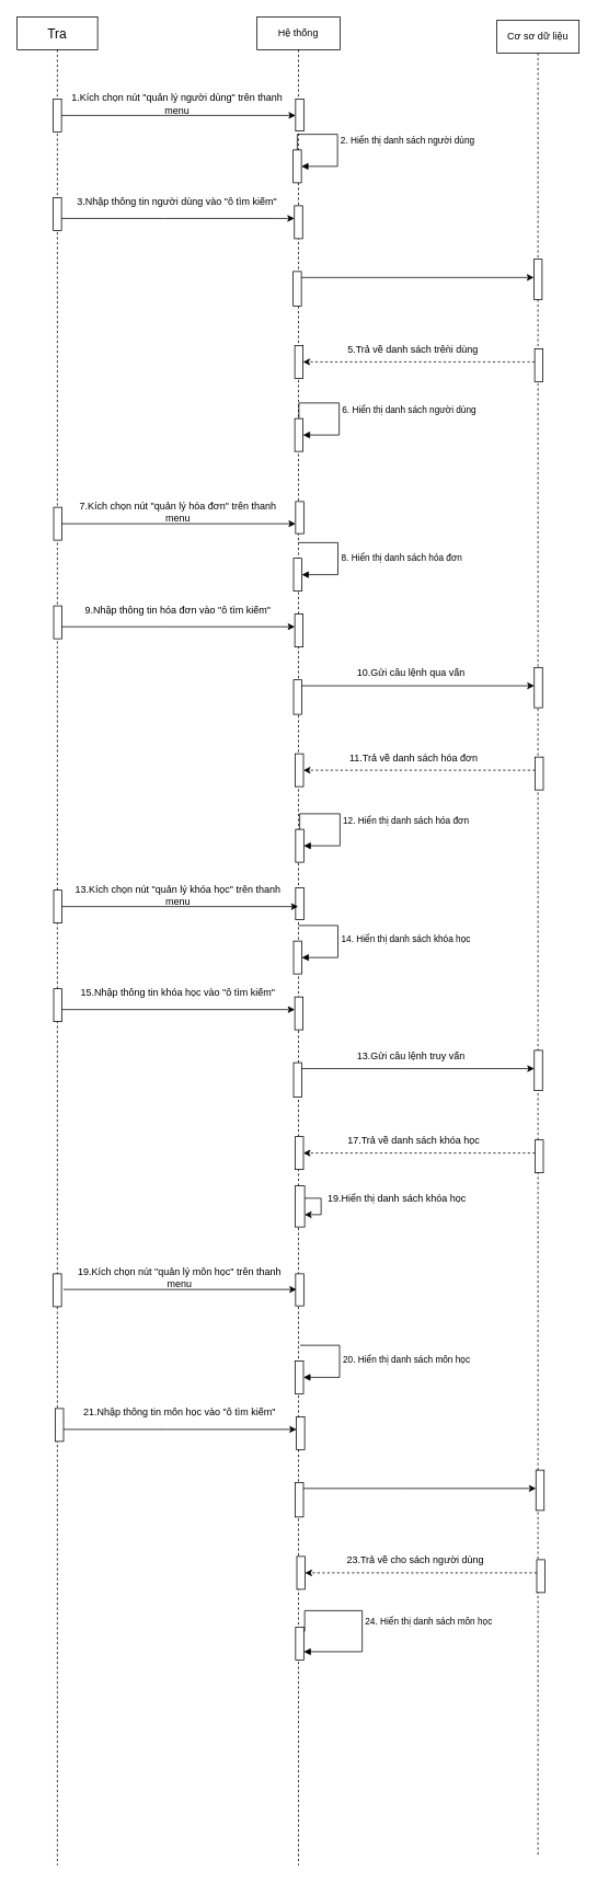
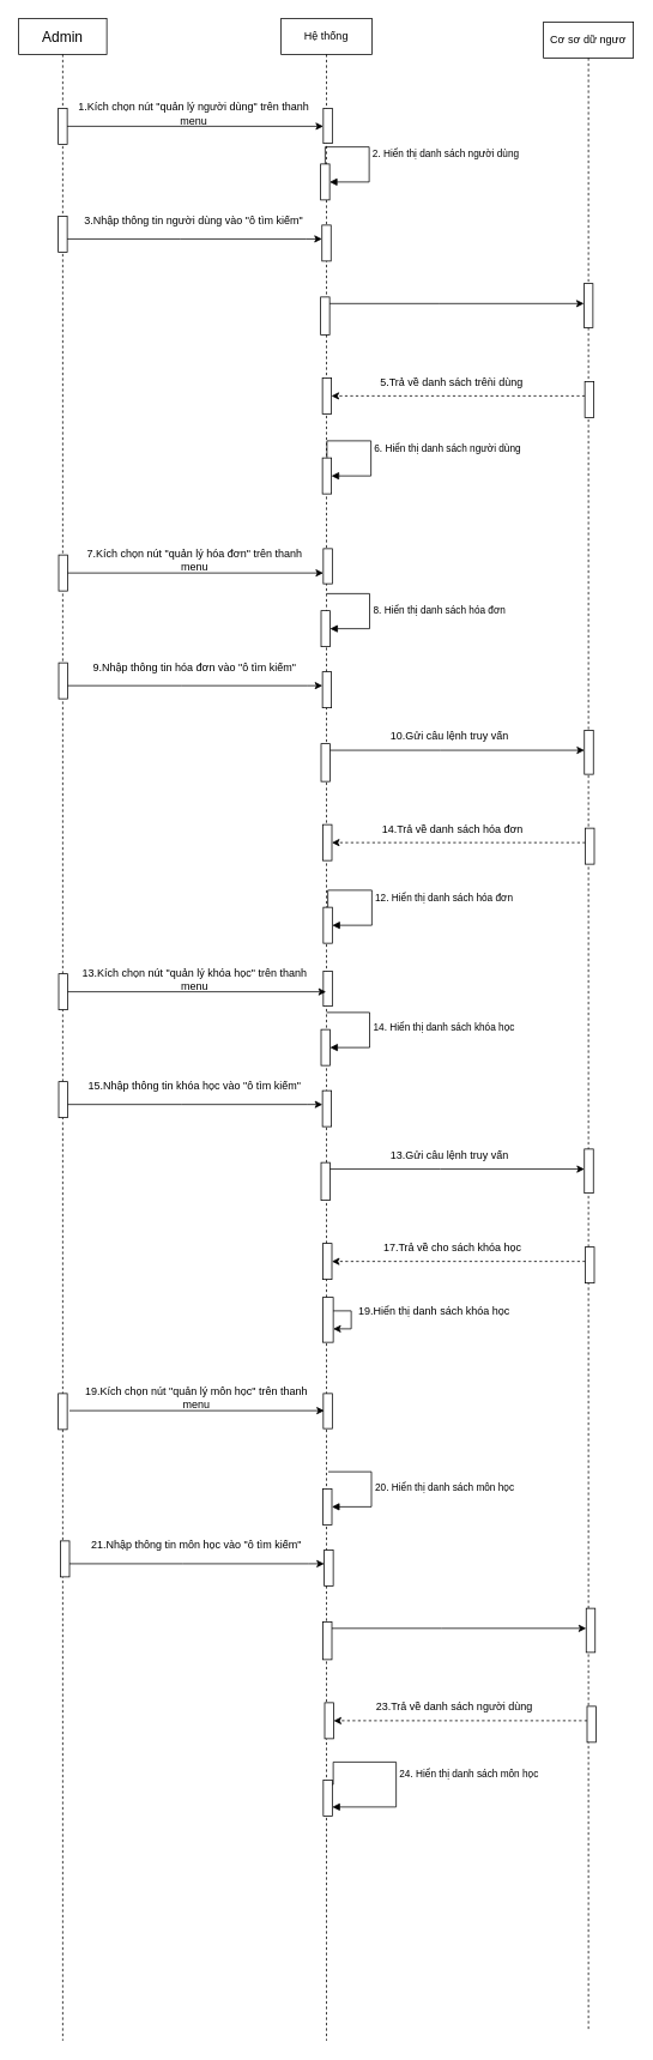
- <mxCell id="3" value="&lt;span style=&quot;font-size: 16px;&quot;&gt;Tra&lt;/span&gt;" style="shape=umlLifeline;perimeter=lifelinePerimeter;whiteSpace=wrap;html=1;container=1;dropTarget=0;collapsible=0;recursiveResize=0;outlineConnect=0;portConstraint=eastwest;newEdgeStyle={&quot;curved&quot;:0,&quot;rounded&quot;:0};movable=0;resizable=0;rotatable=0;deletable=0;editable=0;locked=1;connectable=0;" vertex="1" parent="1"><mxGeometry x="20" y="20" width="98" height="2250" as="geometry" /></mxCell>
+ <mxCell id="3" value="&lt;span style=&quot;font-size: 16px;&quot;&gt;Admin&lt;/span&gt;" style="shape=umlLifeline;perimeter=lifelinePerimeter;whiteSpace=wrap;html=1;container=1;dropTarget=0;collapsible=0;recursiveResize=0;outlineConnect=0;portConstraint=eastwest;newEdgeStyle={&quot;curved&quot;:0,&quot;rounded&quot;:0};movable=0;resizable=0;rotatable=0;deletable=0;editable=0;locked=1;connectable=0;" vertex="1" parent="1"><mxGeometry x="20" y="20" width="98" height="2250" as="geometry" /></mxCell>
- <mxCell id="23" value="Cơ sơ dữ liệu" style="shape=umlLifeline;perimeter=lifelinePerimeter;whiteSpace=wrap;html=1;container=1;dropTarget=0;collapsible=0;recursiveResize=0;outlineConnect=0;portConstraint=eastwest;newEdgeStyle={&quot;curved&quot;:0,&quot;rounded&quot;:0};movable=0;resizable=0;rotatable=0;deletable=0;editable=0;locked=1;connectable=0;" vertex="1" parent="1"><mxGeometry x="604" y="24" width="100" height="2236" as="geometry" /></mxCell>
+ <mxCell id="23" value="Cơ sơ dữ ngươ" style="shape=umlLifeline;perimeter=lifelinePerimeter;whiteSpace=wrap;html=1;container=1;dropTarget=0;collapsible=0;recursiveResize=0;outlineConnect=0;portConstraint=eastwest;newEdgeStyle={&quot;curved&quot;:0,&quot;rounded&quot;:0};movable=0;resizable=0;rotatable=0;deletable=0;editable=0;locked=1;connectable=0;" vertex="1" parent="1"><mxGeometry x="604" y="24" width="100" height="2236" as="geometry" /></mxCell>
- <mxCell id="45" value="10.Gửi câu lệnh qua vấn" style="text;whiteSpace=wrap;html=1;movable=0;resizable=0;rotatable=0;deletable=0;editable=0;locked=1;connectable=0;" vertex="1" parent="1"><mxGeometry x="432.24" y="805" width="177.76" height="30" as="geometry" /></mxCell>
+ <mxCell id="45" value="10.Gửi câu lệnh truy vấn" style="text;whiteSpace=wrap;html=1;movable=0;resizable=0;rotatable=0;deletable=0;editable=0;locked=1;connectable=0;" vertex="1" parent="1"><mxGeometry x="432.24" y="805" width="177.76" height="30" as="geometry" /></mxCell>
- <mxCell id="46" value="11.Trả về danh sách hóa đơn" style="text;html=1;align=center;verticalAlign=middle;whiteSpace=wrap;rounded=0;movable=0;resizable=0;rotatable=0;deletable=0;editable=0;locked=1;connectable=0;" vertex="1" parent="1"><mxGeometry x="400.5" y="907" width="204" height="30" as="geometry" /></mxCell>
+ <mxCell id="46" value="14.Trả về danh sách hóa đơn" style="text;html=1;align=center;verticalAlign=middle;whiteSpace=wrap;rounded=0;movable=0;resizable=0;rotatable=0;deletable=0;editable=0;locked=1;connectable=0;" vertex="1" parent="1"><mxGeometry x="400.5" y="907" width="204" height="30" as="geometry" /></mxCell>
- <mxCell id="64" value="17.Trả về danh sách khóa học" style="text;html=1;align=center;verticalAlign=middle;whiteSpace=wrap;rounded=0;movable=0;resizable=0;rotatable=0;deletable=0;editable=0;locked=1;connectable=0;" vertex="1" parent="1"><mxGeometry x="400.5" y="1373" width="204" height="30" as="geometry" /></mxCell>
+ <mxCell id="64" value="17.Trả về cho sách khóa học" style="text;html=1;align=center;verticalAlign=middle;whiteSpace=wrap;rounded=0;movable=0;resizable=0;rotatable=0;deletable=0;editable=0;locked=1;connectable=0;" vertex="1" parent="1"><mxGeometry x="400.5" y="1373" width="204" height="30" as="geometry" /></mxCell>
- <mxCell id="80" value="23.Trả về cho sách người dùng" style="text;html=1;align=center;verticalAlign=middle;whiteSpace=wrap;rounded=0;movable=0;resizable=0;rotatable=0;deletable=0;editable=0;locked=1;connectable=0;" vertex="1" parent="1"><mxGeometry x="402.5" y="1884" width="204" height="30" as="geometry" /></mxCell>
+ <mxCell id="80" value="23.Trả về danh sách người dùng" style="text;html=1;align=center;verticalAlign=middle;whiteSpace=wrap;rounded=0;movable=0;resizable=0;rotatable=0;deletable=0;editable=0;locked=1;connectable=0;" vertex="1" parent="1"><mxGeometry x="402.5" y="1884" width="204" height="30" as="geometry" /></mxCell>
